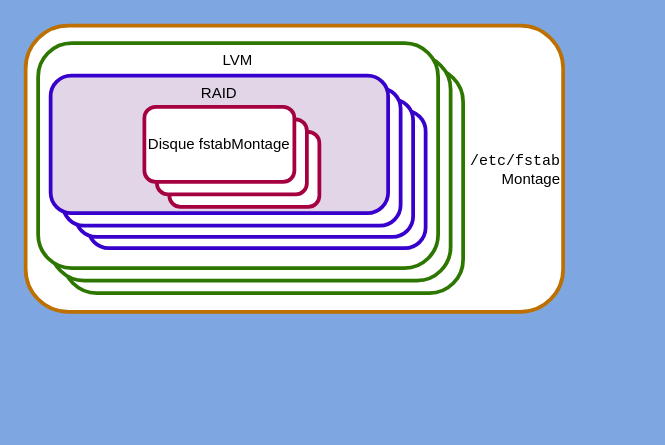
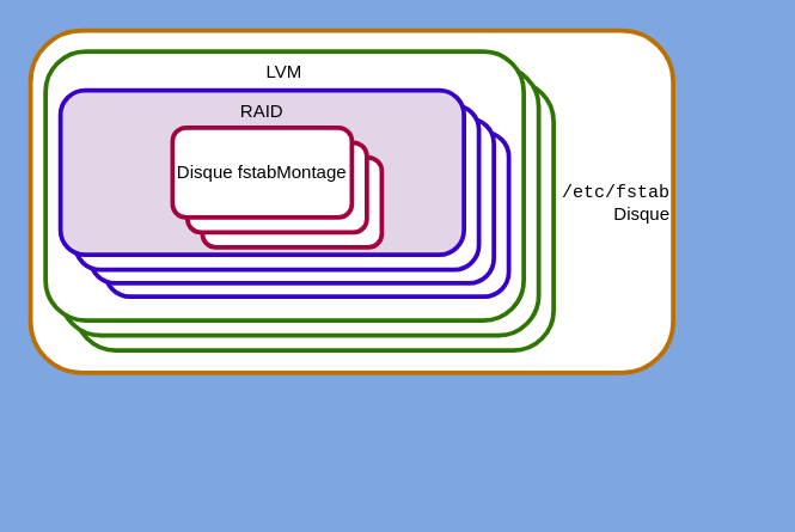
- <mxCell id="3" value="&lt;blockquote style=&quot;margin: 0 0 0 40px; border: none; padding: 0px;&quot;&gt;&lt;font face=&quot;Courier New&quot;&gt;/etc/fstab&lt;/font&gt;&lt;/blockquote&gt;&lt;blockquote style=&quot;margin: 0 0 0 40px; border: none; padding: 0px;&quot;&gt;Montage&lt;/blockquote&gt;" style="rounded=1;whiteSpace=wrap;html=1;strokeWidth=3;fillColor=#FFFFFF;fontColor=#000000;strokeColor=#BD7000;pointerEvents=0;verticalAlign=middle;align=right;" vertex="1" parent="2"><mxGeometry x="-40" y="-70" width="430" height="229" as="geometry" /></mxCell>
+ <mxCell id="3" value="&lt;blockquote style=&quot;margin: 0 0 0 40px; border: none; padding: 0px;&quot;&gt;&lt;font face=&quot;Courier New&quot;&gt;/etc/fstab&lt;/font&gt;&lt;/blockquote&gt;&lt;blockquote style=&quot;margin: 0 0 0 40px; border: none; padding: 0px;&quot;&gt;Disque&lt;/blockquote&gt;" style="rounded=1;whiteSpace=wrap;html=1;strokeWidth=3;fillColor=#FFFFFF;fontColor=#000000;strokeColor=#BD7000;pointerEvents=0;verticalAlign=middle;align=right;" vertex="1" parent="2"><mxGeometry x="-40" y="-70" width="430" height="229" as="geometry" /></mxCell>
